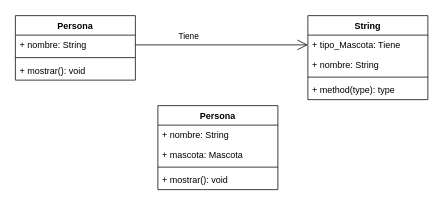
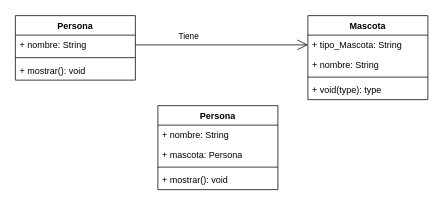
- <mxCell id="2" value="String" style="swimlane;fontStyle=1;align=center;verticalAlign=top;childLayout=stackLayout;horizontal=1;startSize=26;horizontalStack=0;resizeParent=1;resizeParentMax=0;resizeLast=0;collapsible=1;marginBottom=0;whiteSpace=wrap;html=1;" vertex="1" parent="1"><mxGeometry x="410" y="20" width="160" height="112" as="geometry" /></mxCell>
+ <mxCell id="2" value="Mascota" style="swimlane;fontStyle=1;align=center;verticalAlign=top;childLayout=stackLayout;horizontal=1;startSize=26;horizontalStack=0;resizeParent=1;resizeParentMax=0;resizeLast=0;collapsible=1;marginBottom=0;whiteSpace=wrap;html=1;" vertex="1" parent="1"><mxGeometry x="410" y="20" width="160" height="112" as="geometry" /></mxCell>
- <mxCell id="3" value="+ tipo_Mascota: Tiene" style="text;strokeColor=none;fillColor=none;align=left;verticalAlign=top;spacingLeft=4;spacingRight=4;overflow=hidden;rotatable=0;points=[[0,0.5],[1,0.5]];portConstraint=eastwest;whiteSpace=wrap;html=1;" vertex="1" parent="2"><mxGeometry y="26" width="160" height="26" as="geometry" /></mxCell>
+ <mxCell id="3" value="+ tipo_Mascota: String" style="text;strokeColor=none;fillColor=none;align=left;verticalAlign=top;spacingLeft=4;spacingRight=4;overflow=hidden;rotatable=0;points=[[0,0.5],[1,0.5]];portConstraint=eastwest;whiteSpace=wrap;html=1;" vertex="1" parent="2"><mxGeometry y="26" width="160" height="26" as="geometry" /></mxCell>
- <mxCell id="6" value="+ method(type): type" style="text;strokeColor=none;fillColor=none;align=left;verticalAlign=top;spacingLeft=4;spacingRight=4;overflow=hidden;rotatable=0;points=[[0,0.5],[1,0.5]];portConstraint=eastwest;whiteSpace=wrap;html=1;" vertex="1" parent="2"><mxGeometry y="86" width="160" height="26" as="geometry" /></mxCell>
+ <mxCell id="6" value="+ void(type): type" style="text;strokeColor=none;fillColor=none;align=left;verticalAlign=top;spacingLeft=4;spacingRight=4;overflow=hidden;rotatable=0;points=[[0,0.5],[1,0.5]];portConstraint=eastwest;whiteSpace=wrap;html=1;" vertex="1" parent="2"><mxGeometry y="86" width="160" height="26" as="geometry" /></mxCell>
- <mxCell id="15" value="+ mascota: Mascota" style="text;strokeColor=none;fillColor=none;align=left;verticalAlign=top;spacingLeft=4;spacingRight=4;overflow=hidden;rotatable=0;points=[[0,0.5],[1,0.5]];portConstraint=eastwest;whiteSpace=wrap;html=1;" vertex="1" parent="13"><mxGeometry y="52" width="160" height="26" as="geometry" /></mxCell>
+ <mxCell id="15" value="+ mascota: Persona" style="text;strokeColor=none;fillColor=none;align=left;verticalAlign=top;spacingLeft=4;spacingRight=4;overflow=hidden;rotatable=0;points=[[0,0.5],[1,0.5]];portConstraint=eastwest;whiteSpace=wrap;html=1;" vertex="1" parent="13"><mxGeometry y="52" width="160" height="26" as="geometry" /></mxCell>
